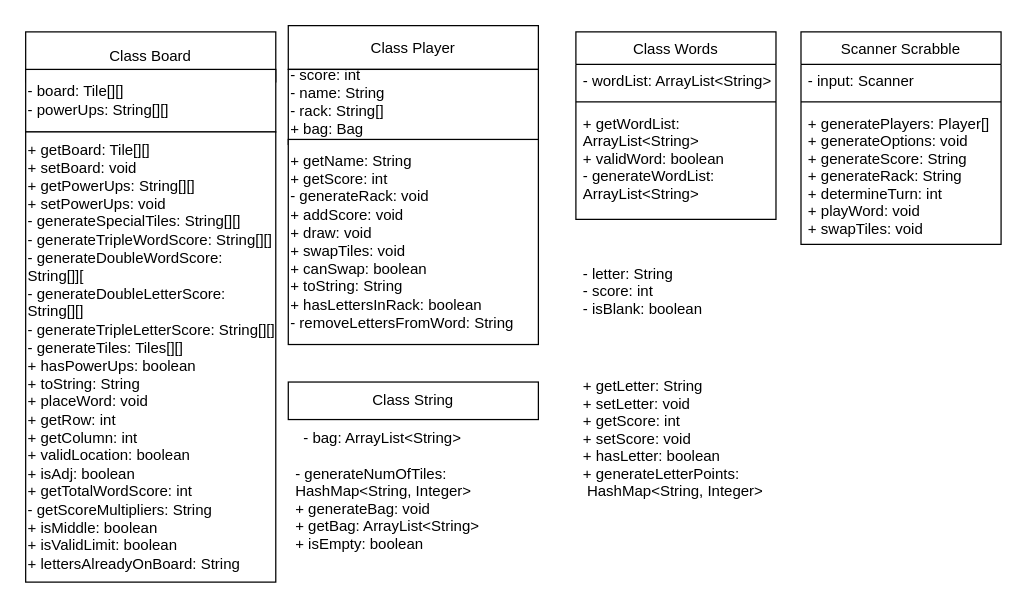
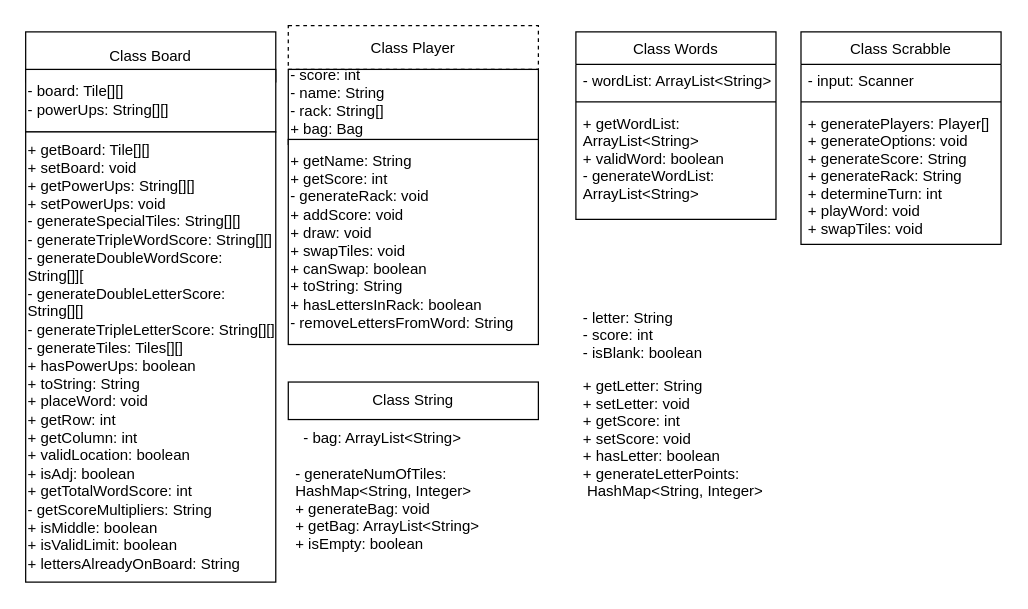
- <mxCell id="3" value="Class Player" style="rounded=0;whiteSpace=wrap;html=1;" parent="1" vertex="1"><mxGeometry x="230" y="20" width="200" height="35" as="geometry" /></mxCell>
+ <mxCell id="3" value="Class Player" style="rounded=0;whiteSpace=wrap;html=1;dashed=1;" parent="1" vertex="1"><mxGeometry x="230" y="20" width="200" height="35" as="geometry" /></mxCell>
- <mxCell id="20" value="Scanner Scrabble" style="swimlane;fontStyle=0;align=center;verticalAlign=top;childLayout=stackLayout;horizontal=1;startSize=26;horizontalStack=0;resizeParent=1;resizeParentMax=0;resizeLast=0;collapsible=1;marginBottom=0;" parent="1" vertex="1"><mxGeometry x="640" y="25" width="160" height="170" as="geometry" /></mxCell>
+ <mxCell id="20" value="Class Scrabble" style="swimlane;fontStyle=0;align=center;verticalAlign=top;childLayout=stackLayout;horizontal=1;startSize=26;horizontalStack=0;resizeParent=1;resizeParentMax=0;resizeLast=0;collapsible=1;marginBottom=0;" parent="1" vertex="1"><mxGeometry x="640" y="25" width="160" height="170" as="geometry" /></mxCell>
- <mxCell id="25" value="- letter: String&#10;- score: int&#10;- isBlank: boolean" style="text;strokeColor=none;fillColor=none;align=left;verticalAlign=top;spacingLeft=4;spacingRight=4;overflow=hidden;rotatable=0;points=[[0,0.5],[1,0.5]];portConstraint=eastwest;" vertex="1" parent="1"><mxGeometry x="460" y="205" width="160" height="55" as="geometry" /></mxCell>
+ <mxCell id="25" value="- letter: String&#10;- score: int&#10;- isBlank: boolean" style="text;strokeColor=none;fillColor=none;align=left;verticalAlign=top;spacingLeft=4;spacingRight=4;overflow=hidden;rotatable=0;points=[[0,0.5],[1,0.5]];portConstraint=eastwest;" vertex="1" parent="1"><mxGeometry x="460" y="240" width="160" height="55" as="geometry" /></mxCell>
